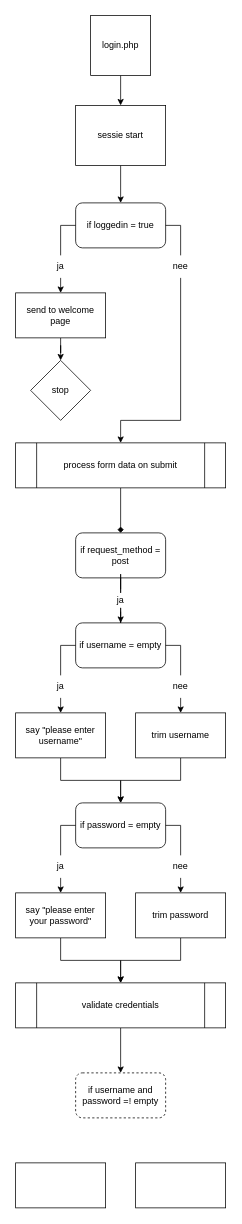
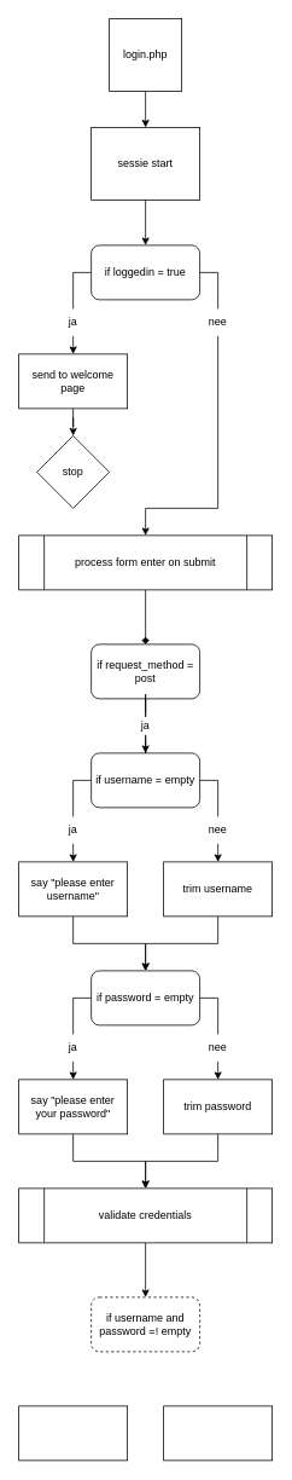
- <mxCell id="44" value="process form data on submit" style="shape=process;whiteSpace=wrap;html=1;backgroundOutline=1;" vertex="1" parent="1"><mxGeometry x="20" y="590" width="280" height="60" as="geometry" /></mxCell>
+ <mxCell id="44" value="process form enter on submit" style="shape=process;whiteSpace=wrap;html=1;backgroundOutline=1;" vertex="1" parent="1"><mxGeometry x="20" y="590" width="280" height="60" as="geometry" /></mxCell>
